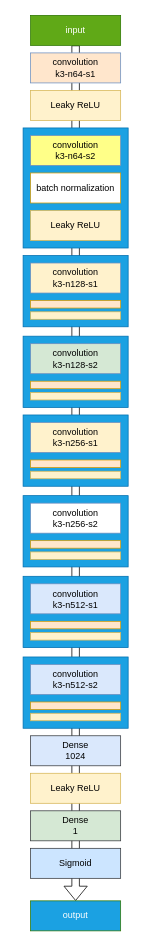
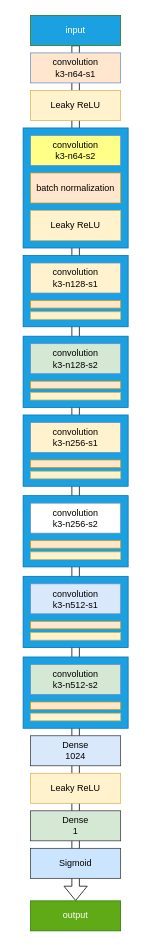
- <mxCell id="4" value="input" style="rounded=0;whiteSpace=wrap;html=1;rotation=0;fillColor=#60a917;strokeColor=#2D7600;fontColor=#ffffff;" vertex="1" parent="1"><mxGeometry x="40" y="20" width="120" height="40" as="geometry" /></mxCell>
+ <mxCell id="4" value="input" style="rounded=0;whiteSpace=wrap;html=1;rotation=0;fillColor=#1ba1e2;strokeColor=#2D7600;fontColor=#ffffff;" vertex="1" parent="1"><mxGeometry x="40" y="20" width="120" height="40" as="geometry" /></mxCell>
- <mxCell id="8" value="batch normalization" style="rounded=0;whiteSpace=wrap;html=1;rotation=0;fillColor=#ffffff;strokeColor=#d79b00;" vertex="1" parent="1"><mxGeometry x="40" y="230" width="120" height="40" as="geometry" /></mxCell>
+ <mxCell id="8" value="batch normalization" style="rounded=0;whiteSpace=wrap;html=1;rotation=0;fillColor=#ffe6cc;strokeColor=#d79b00;" vertex="1" parent="1"><mxGeometry x="40" y="230" width="120" height="40" as="geometry" /></mxCell>
- <mxCell id="32" value="&lt;div&gt;convolution&lt;/div&gt;&lt;div&gt;k3-n512-s2&lt;/div&gt;" style="rounded=0;whiteSpace=wrap;html=1;rotation=0;fillColor=#dae8fc;strokeColor=#6c8ebf;" vertex="1" parent="1"><mxGeometry x="40" y="885" width="120" height="40" as="geometry" /></mxCell>
+ <mxCell id="32" value="&lt;div&gt;convolution&lt;/div&gt;&lt;div&gt;k3-n512-s2&lt;/div&gt;" style="rounded=0;whiteSpace=wrap;html=1;rotation=0;fillColor=#d5e8d4;strokeColor=#6c8ebf;" vertex="1" parent="1"><mxGeometry x="40" y="885" width="120" height="40" as="geometry" /></mxCell>
- <mxCell id="9" value="output" style="rounded=0;whiteSpace=wrap;html=1;rotation=0;fillColor=#1ba1e2;strokeColor=#2D7600;fontColor=#ffffff;" vertex="1" parent="1"><mxGeometry x="40" y="1200" width="120" height="40" as="geometry" /></mxCell>
+ <mxCell id="9" value="output" style="rounded=0;whiteSpace=wrap;html=1;rotation=0;fillColor=#60a917;strokeColor=#2D7600;fontColor=#ffffff;" vertex="1" parent="1"><mxGeometry x="40" y="1200" width="120" height="40" as="geometry" /></mxCell>
